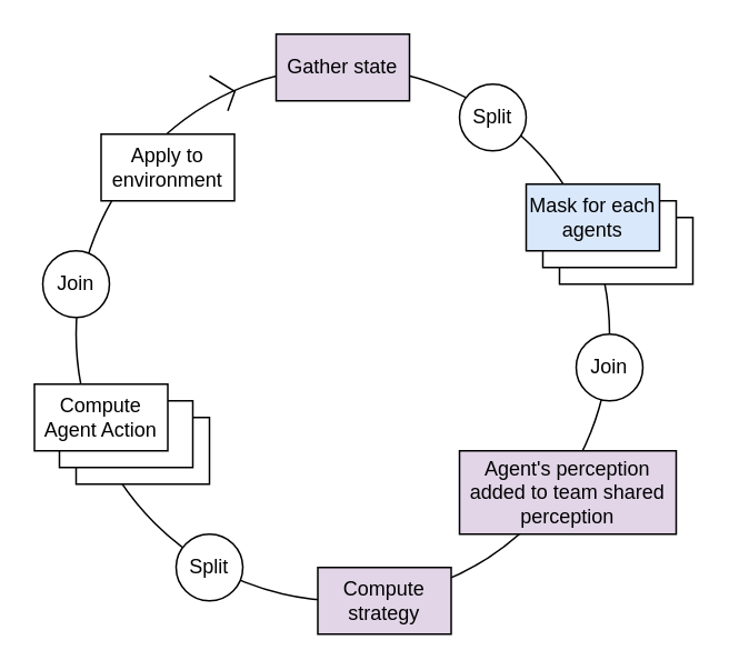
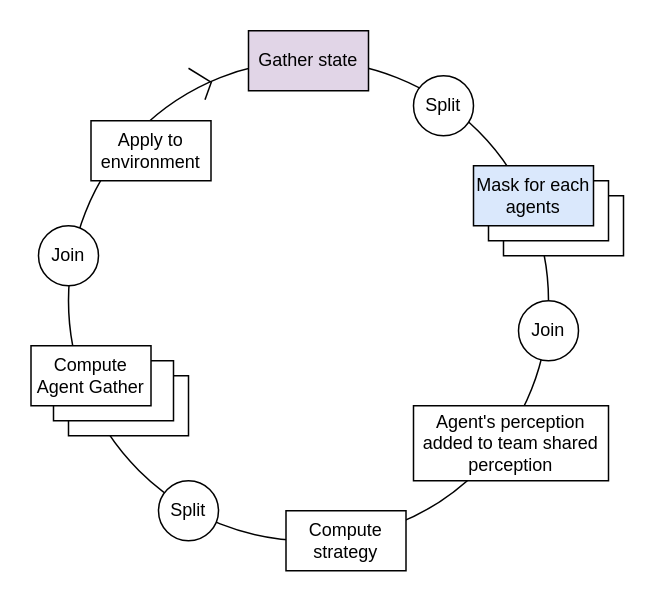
- <mxCell id="15" value="Compute Agent Action" style="rounded=0;whiteSpace=wrap;html=1;" parent="1" vertex="1"><mxGeometry x="20" y="230" width="80" height="40" as="geometry" /></mxCell>
+ <mxCell id="15" value="Compute Agent Gather" style="rounded=0;whiteSpace=wrap;html=1;" parent="1" vertex="1"><mxGeometry x="20" y="230" width="80" height="40" as="geometry" /></mxCell>
- <mxCell id="18" value="Agent's perception added to team shared perception" style="rounded=0;whiteSpace=wrap;html=1;fillColor=#e1d5e7;" vertex="1" parent="1"><mxGeometry x="275" y="270" width="130" height="50" as="geometry" /></mxCell>
+ <mxCell id="18" value="Agent's perception added to team shared perception" style="rounded=0;whiteSpace=wrap;html=1;" vertex="1" parent="1"><mxGeometry x="275" y="270" width="130" height="50" as="geometry" /></mxCell>
- <mxCell id="7" value="Compute strategy" style="rounded=0;whiteSpace=wrap;html=1;fillColor=#e1d5e7;" parent="1" vertex="1"><mxGeometry x="190" y="340" width="80" height="40" as="geometry" /></mxCell>
+ <mxCell id="7" value="Compute strategy" style="rounded=0;whiteSpace=wrap;html=1;" parent="1" vertex="1"><mxGeometry x="190" y="340" width="80" height="40" as="geometry" /></mxCell>
